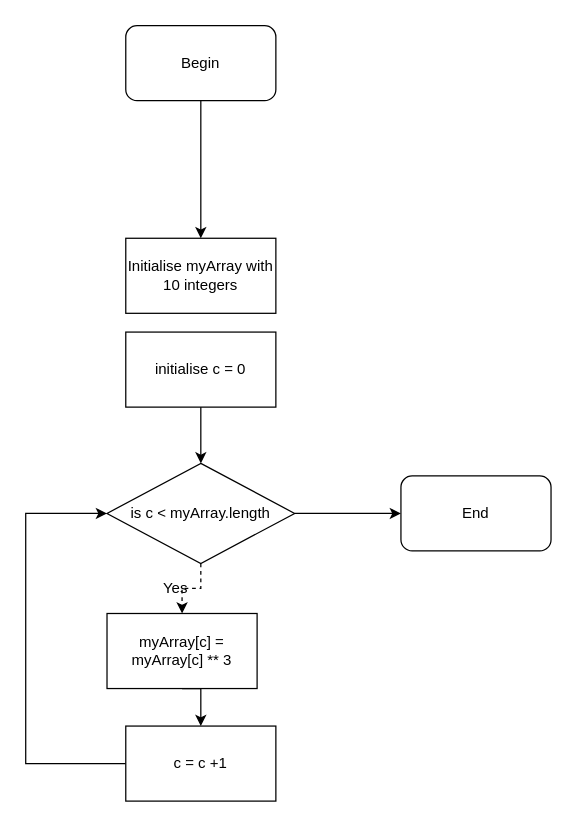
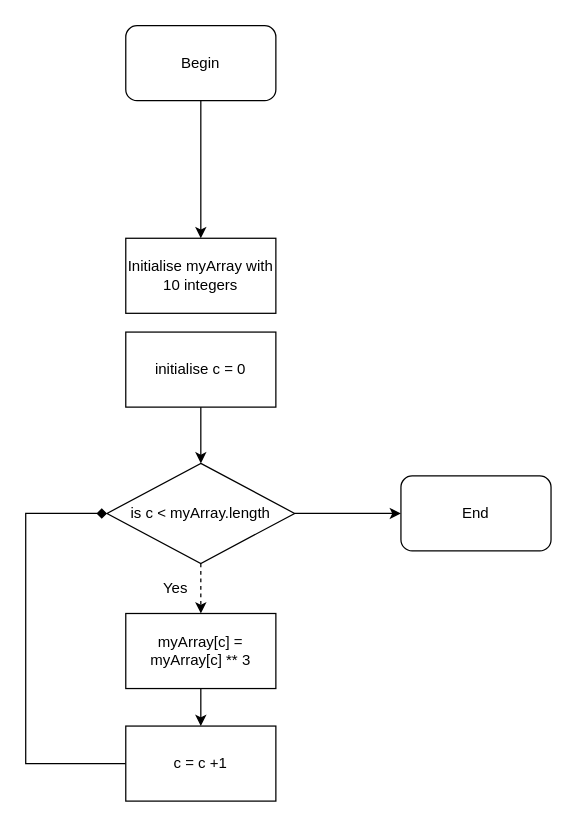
- <mxCell id="13" style="edgeStyle=orthogonalEdgeStyle;rounded=0;orthogonalLoop=1;jettySize=auto;html=1;exitX=0;exitY=0.5;exitDx=0;exitDy=0;entryX=0;entryY=0.5;entryDx=0;entryDy=0;" edge="1" parent="1" source="14" target="10"><mxGeometry relative="1" as="geometry"><Array as="points"><mxPoint x="20" y="610" /><mxPoint x="20" y="410" /></Array></mxGeometry></mxCell>
+ <mxCell id="13" style="edgeStyle=orthogonalEdgeStyle;rounded=0;orthogonalLoop=1;jettySize=auto;html=1;exitX=0;exitY=0.5;exitDx=0;exitDy=0;entryX=0;entryY=0.5;entryDx=0;entryDy=0;endArrow=diamond;" edge="1" parent="1" source="14" target="10"><mxGeometry relative="1" as="geometry"><Array as="points"><mxPoint x="20" y="610" /><mxPoint x="20" y="410" /></Array></mxGeometry></mxCell>
- <mxCell id="12" value="myArray[c] = myArray[c] ** 3" style="rounded=0;whiteSpace=wrap;html=1;" vertex="1" parent="1"><mxGeometry x="85" y="490" width="120" height="60" as="geometry" /></mxCell>
+ <mxCell id="12" value="myArray[c] = myArray[c] ** 3" style="rounded=0;whiteSpace=wrap;html=1;" vertex="1" parent="1"><mxGeometry x="100" y="490" width="120" height="60" as="geometry" /></mxCell>
